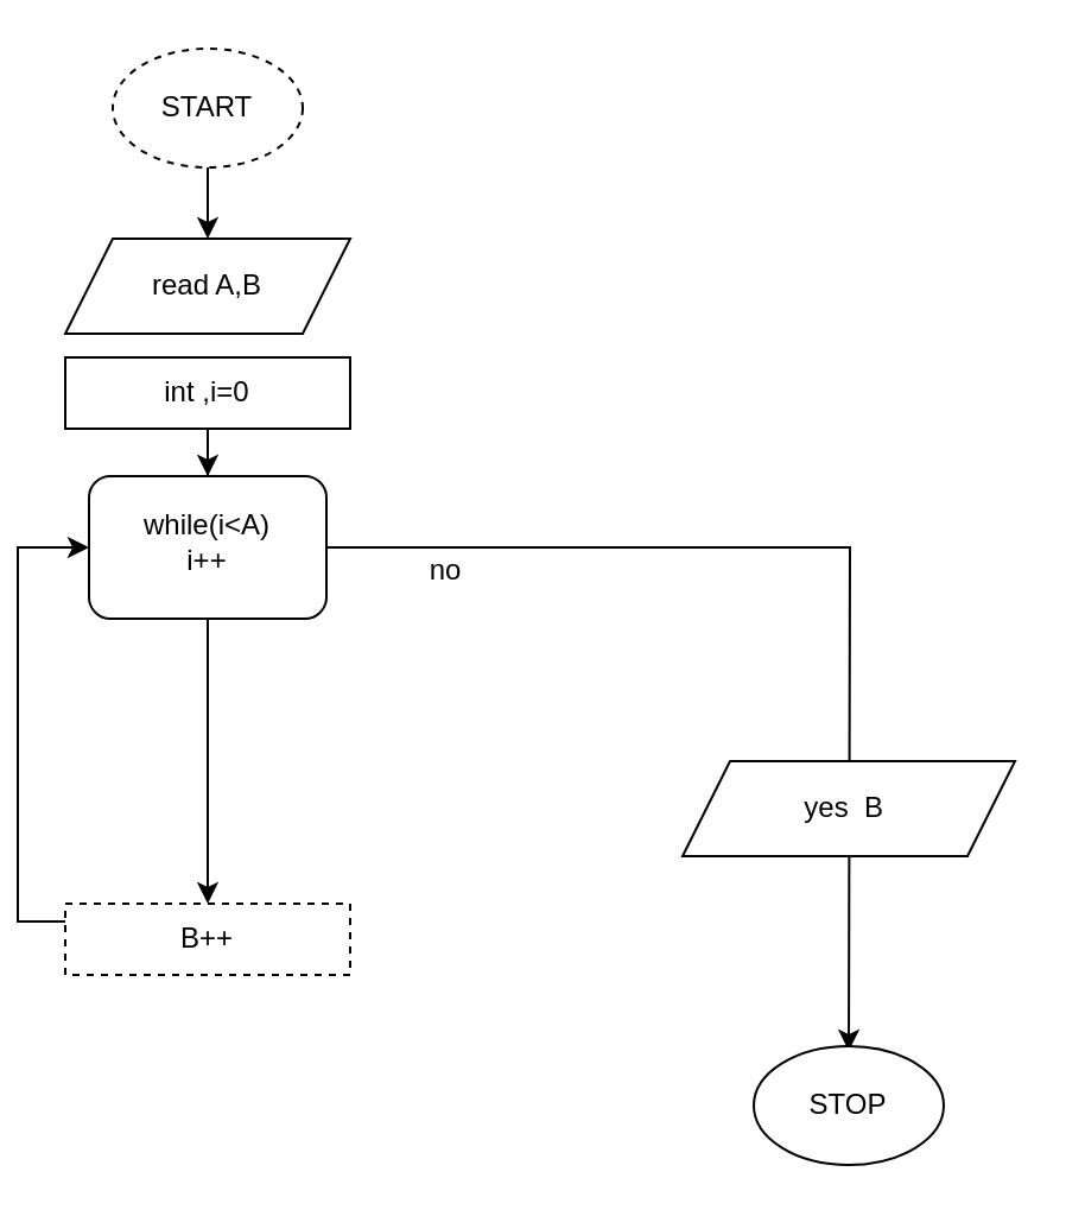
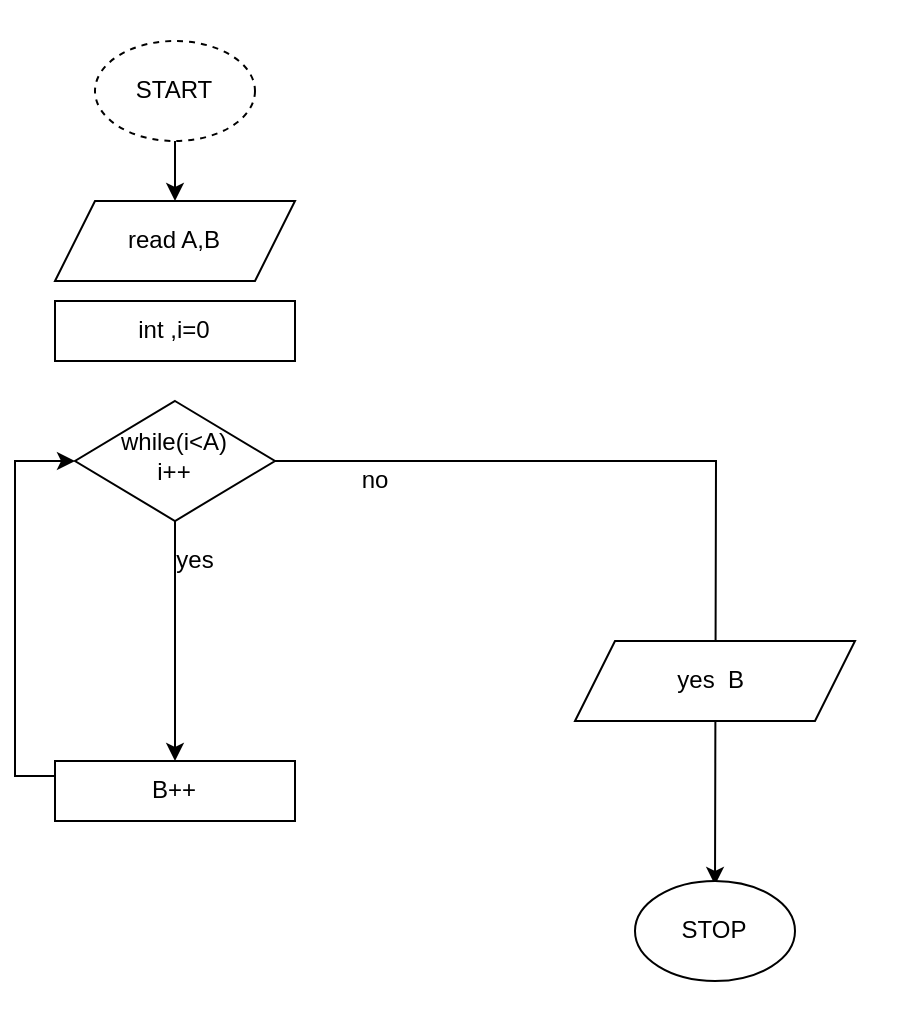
- <mxCell id="8" style="edgeStyle=orthogonalEdgeStyle;rounded=0;orthogonalLoop=1;jettySize=auto;html=1;" edge="1" parent="1" source="12" target="4"><mxGeometry relative="1" as="geometry"><mxPoint x="80" y="160" as="targetPoint" /></mxGeometry></mxCell>
- <mxCell id="4" value="while(i&amp;lt;A)&lt;br&gt;i++" style="whiteSpace=wrap;html=1;shadow=0;fontFamily=Helvetica;fontSize=12;align=center;strokeWidth=1;spacing=6;spacingTop=-4;rounded=1;" vertex="1" parent="1"><mxGeometry x="30" y="200" width="100" height="60" as="geometry" /></mxCell>
+ <mxCell id="4" value="while(i&amp;lt;A)&lt;br&gt;i++" style="rhombus;whiteSpace=wrap;html=1;shadow=0;fontFamily=Helvetica;fontSize=12;align=center;strokeWidth=1;spacing=6;spacingTop=-4;" vertex="1" parent="1"><mxGeometry x="30" y="200" width="100" height="60" as="geometry" /></mxCell>
+ <mxCell id="10" value="yes" style="text;html=1;align=center;verticalAlign=middle;resizable=0;points=[];autosize=1;" vertex="1" parent="1"><mxGeometry x="75" y="270" width="30" height="20" as="geometry" /></mxCell>
- <mxCell id="15" value="&lt;span&gt;B++&lt;/span&gt;" style="rounded=0;whiteSpace=wrap;html=1;dashed=1;" vertex="1" parent="1"><mxGeometry x="20" y="380" width="120" height="30" as="geometry" /></mxCell>
+ <mxCell id="15" value="&lt;span&gt;B++&lt;/span&gt;" style="rounded=0;whiteSpace=wrap;html=1;" vertex="1" parent="1"><mxGeometry x="20" y="380" width="120" height="30" as="geometry" /></mxCell>
